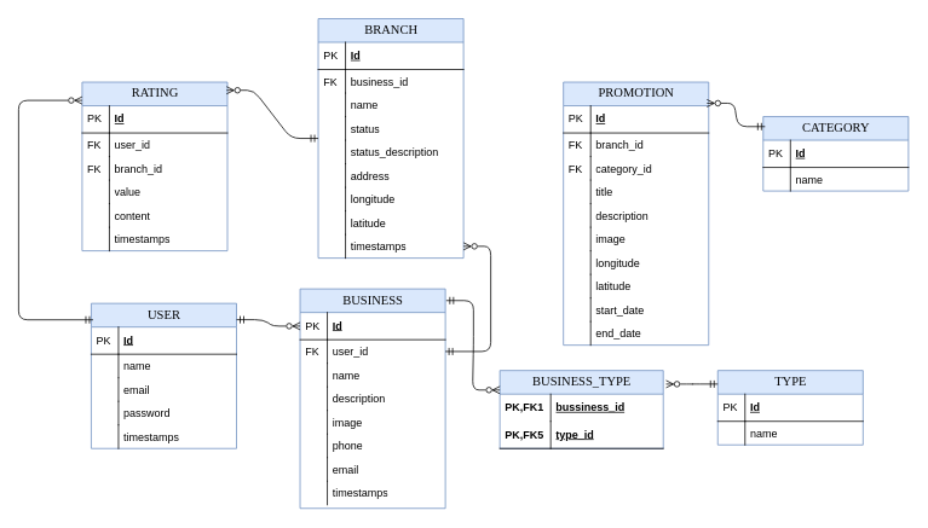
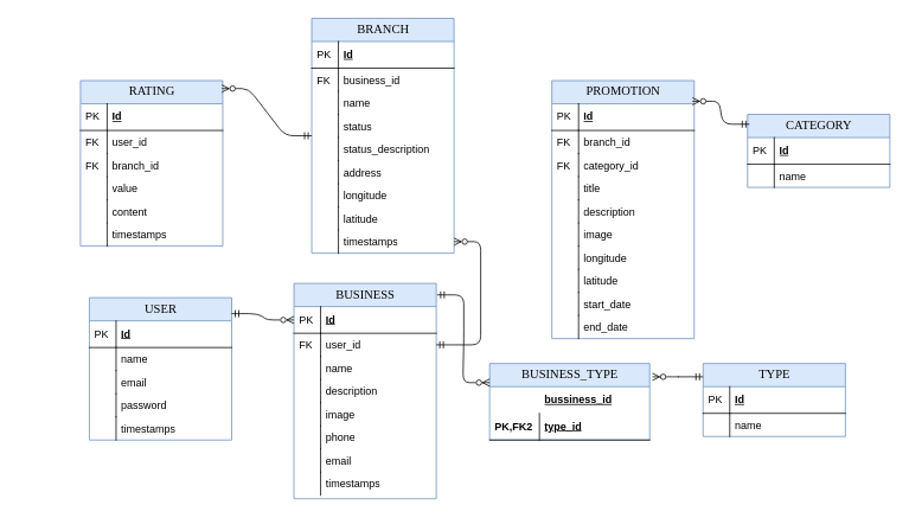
- <mxCell id="104" value="" style="edgeStyle=elbowEdgeStyle;html=1;endArrow=ERzeroToMany;startArrow=ERmandOne;labelBackgroundColor=none;fontFamily=Verdana;fontSize=14;endFill=0;entryX=0;entryY=0.108;entryDx=0;entryDy=0;entryPerimeter=0;exitX=0.013;exitY=0.113;exitDx=0;exitDy=0;exitPerimeter=0;" parent="1" source="2" target="35" edge="1"><mxGeometry width="100" height="100" relative="1" as="geometry"><mxPoint x="40" y="380" as="sourcePoint" /><mxPoint x="20" y="100" as="targetPoint" /><Array as="points"><mxPoint x="20" y="240" /></Array></mxGeometry></mxCell>
- <mxCell id="95" value="PK,FK1" style="shape=partialRectangle;fontStyle=1;top=0;left=0;bottom=0;html=1;fillColor=none;align=left;verticalAlign=middle;spacingLeft=4;spacingRight=4;whiteSpace=wrap;overflow=hidden;rotatable=0;points=[];portConstraint=eastwest;part=1;" parent="94" vertex="1" connectable="0"><mxGeometry width="56" height="30" as="geometry" /></mxCell>
- <mxCell id="97" value="PK,FK5" style="shape=partialRectangle;fontStyle=1;top=0;left=0;bottom=0;html=1;fillColor=none;align=left;verticalAlign=middle;spacingLeft=4;spacingRight=4;whiteSpace=wrap;overflow=hidden;rotatable=0;points=[];portConstraint=eastwest;part=1;" parent="96" vertex="1" connectable="0"><mxGeometry width="56" height="30" as="geometry" /></mxCell>
+ <mxCell id="97" value="PK,FK2" style="shape=partialRectangle;fontStyle=1;top=0;left=0;bottom=0;html=1;fillColor=none;align=left;verticalAlign=middle;spacingLeft=4;spacingRight=4;whiteSpace=wrap;overflow=hidden;rotatable=0;points=[];portConstraint=eastwest;part=1;" parent="96" vertex="1" connectable="0"><mxGeometry width="56" height="30" as="geometry" /></mxCell>
